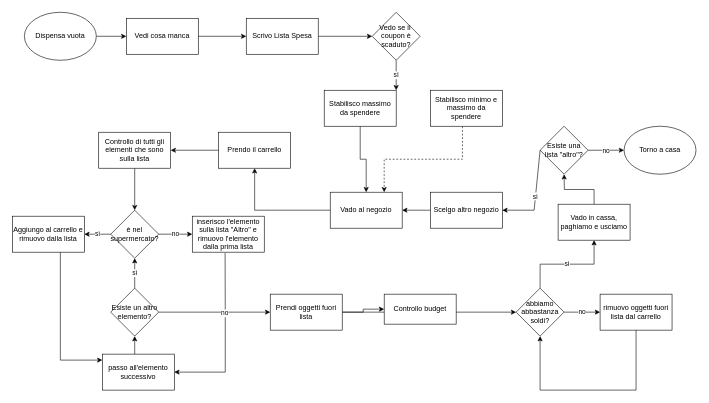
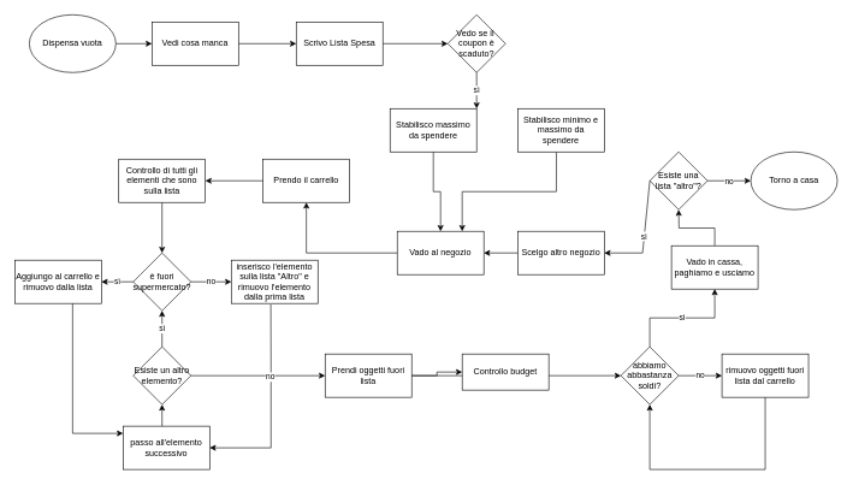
- <mxCell id="8" value="" style="edgeStyle=orthogonalEdgeStyle;rounded=0;orthogonalLoop=1;jettySize=auto;html=1;exitX=0.446;exitY=1.005;exitDx=0;exitDy=0;exitPerimeter=0;entryX=0.75;entryY=0;entryDx=0;entryDy=0;dashed=1;" edge="1" parent="1" source="9" target="15"><mxGeometry relative="1" as="geometry"><mxPoint x="760" y="250" as="sourcePoint" /><mxPoint x="653" y="390" as="targetPoint" /></mxGeometry></mxCell>
+ <mxCell id="8" value="" style="edgeStyle=orthogonalEdgeStyle;rounded=0;orthogonalLoop=1;jettySize=auto;html=1;exitX=0.446;exitY=1.005;exitDx=0;exitDy=0;exitPerimeter=0;entryX=0.75;entryY=0;entryDx=0;entryDy=0;" edge="1" parent="1" source="9" target="15"><mxGeometry relative="1" as="geometry"><mxPoint x="760" y="250" as="sourcePoint" /><mxPoint x="653" y="390" as="targetPoint" /></mxGeometry></mxCell>
- <mxCell id="22" value="è nel supermercato?" style="rhombus;whiteSpace=wrap;html=1;rounded=0;" vertex="1" parent="1"><mxGeometry x="184" y="350" width="80" height="80" as="geometry" /></mxCell>
+ <mxCell id="22" value="è fuori supermercato?" style="rhombus;whiteSpace=wrap;html=1;rounded=0;" vertex="1" parent="1"><mxGeometry x="184" y="350" width="80" height="80" as="geometry" /></mxCell>
